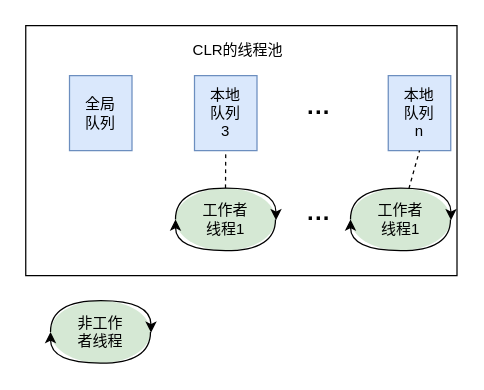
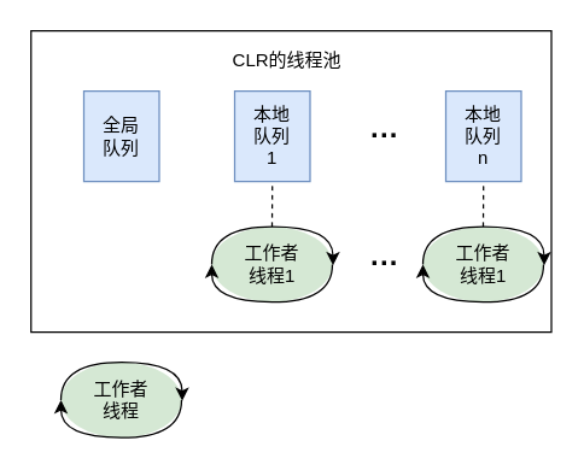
- <mxCell id="5" value="本地&lt;br&gt;队列&lt;br&gt;3" style="rounded=0;whiteSpace=wrap;html=1;fillColor=#dae8fc;strokeColor=#6c8ebf;" vertex="1" parent="1"><mxGeometry x="155" y="60" width="50" height="60" as="geometry" /></mxCell>
+ <mxCell id="5" value="本地&lt;br&gt;队列&lt;br&gt;1" style="rounded=0;whiteSpace=wrap;html=1;fillColor=#dae8fc;strokeColor=#6c8ebf;" vertex="1" parent="1"><mxGeometry x="155" y="60" width="50" height="60" as="geometry" /></mxCell>
- <mxCell id="6" value="本地&lt;br&gt;队列&lt;br&gt;n" style="rounded=0;whiteSpace=wrap;html=1;fillColor=#dae8fc;strokeColor=#6c8ebf;" vertex="1" parent="1"><mxGeometry x="310" y="60" width="50" height="60" as="geometry" /></mxCell>
+ <mxCell id="6" value="本地&lt;br&gt;队列&lt;br&gt;n" style="rounded=0;whiteSpace=wrap;html=1;fillColor=#dae8fc;strokeColor=#6c8ebf;" vertex="1" parent="1"><mxGeometry x="295" y="60" width="50" height="60" as="geometry" /></mxCell>
- <mxCell id="17" value="非工作者线程" style="text;html=1;strokeColor=none;fillColor=none;align=center;verticalAlign=middle;whiteSpace=wrap;rounded=0;" vertex="1" parent="1"><mxGeometry x="59.8" y="255" width="40" height="20" as="geometry" /></mxCell>
+ <mxCell id="17" value="工作者线程" style="text;html=1;strokeColor=none;fillColor=none;align=center;verticalAlign=middle;whiteSpace=wrap;rounded=0;" vertex="1" parent="1"><mxGeometry x="59.8" y="255" width="40" height="20" as="geometry" /></mxCell>
